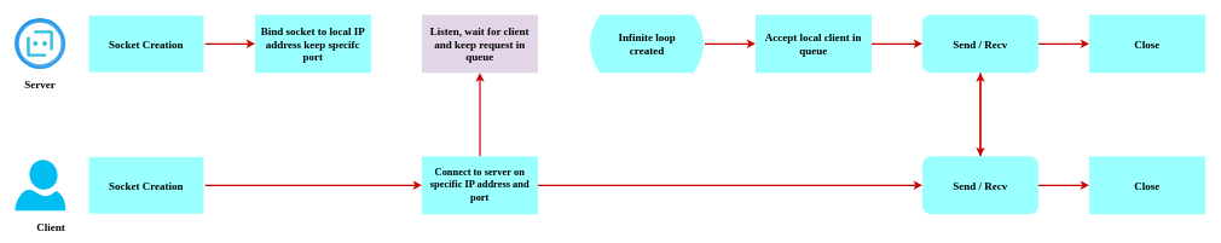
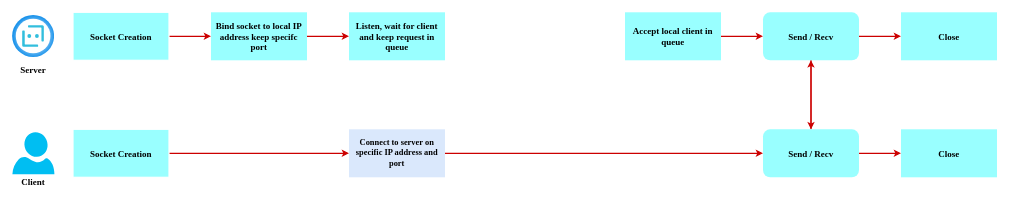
+ <mxCell id="6" style="edgeStyle=orthogonalEdgeStyle;rounded=0;orthogonalLoop=1;jettySize=auto;html=1;strokeColor=#CC0000;strokeWidth=2;fontFamily=Verdana;fontSize=15;" parent="1" source="7" target="8" edge="1"><mxGeometry relative="1" as="geometry" /></mxCell>
- <mxCell id="8" value="Listen, wait for client and keep request in queue" style="rounded=0;whiteSpace=wrap;html=1;fillColor=#e1d5e7;strokeColor=none;fontFamily=Verdana;fontSize=15;fontStyle=1;" parent="1" vertex="1"><mxGeometry x="581" y="20" width="160" height="80" as="geometry" /></mxCell>
+ <mxCell id="8" value="Listen, wait for client and keep request in queue" style="rounded=0;whiteSpace=wrap;html=1;fillColor=#99FFFF;strokeColor=none;fontFamily=Verdana;fontSize=15;fontStyle=1" parent="1" vertex="1"><mxGeometry x="581" y="20" width="160" height="80" as="geometry" /></mxCell>
- <mxCell id="12" value="Infinite loop &lt;br style=&quot;font-size: 15px;&quot;&gt;created" style="html=1;dashed=0;whitespace=wrap;shape=mxgraph.dfd.loop;fillColor=#99FFFF;strokeColor=none;fontFamily=Verdana;fontSize=15;fontStyle=1" parent="1" vertex="1"><mxGeometry x="811" y="20" width="160" height="80" as="geometry" /></mxCell>
- <mxCell id="11" style="edgeStyle=orthogonalEdgeStyle;rounded=0;orthogonalLoop=1;jettySize=auto;html=1;entryX=0;entryY=0.5;entryDx=0;entryDy=0;strokeColor=#CC0000;strokeWidth=2;fontFamily=Verdana;fontSize=15;" parent="1" source="12" target="10" edge="1"><mxGeometry relative="1" as="geometry" /></mxCell>
- <mxCell id="16" style="edgeStyle=orthogonalEdgeStyle;rounded=0;orthogonalLoop=1;jettySize=auto;html=1;entryX=0.5;entryY=1;entryDx=0;entryDy=0;strokeColor=#CC0000;strokeWidth=2;fontFamily=Verdana;fontSize=15;" parent="1" source="18" target="8" edge="1"><mxGeometry relative="1" as="geometry" /></mxCell>
- <mxCell id="18" value="Connect to server on specific IP address and port" style="rounded=0;whiteSpace=wrap;html=1;fillColor=#99FFFF;fontFamily=Verdana;fontSize=14;fontStyle=1;strokeColor=none;" parent="1" vertex="1"><mxGeometry x="581" y="215" width="160" height="80" as="geometry" /></mxCell>
+ <mxCell id="18" value="Connect to server on specific IP address and port" style="rounded=0;whiteSpace=wrap;html=1;fillColor=#dae8fc;fontFamily=Verdana;fontSize=14;fontStyle=1;strokeColor=none;" parent="1" vertex="1"><mxGeometry x="581" y="215" width="160" height="80" as="geometry" /></mxCell>
- <mxCell id="21" value="&lt;b style=&quot;font-size: 15px;&quot;&gt;Client&lt;/b&gt;" style="text;html=1;strokeColor=none;fillColor=none;align=center;verticalAlign=middle;whiteSpace=wrap;rounded=0;shadow=0;glass=0;sketch=0;fontFamily=Verdana;fontSize=15;" parent="1" vertex="1"><mxGeometry x="50" y="302.75" width="40" height="20" as="geometry" /></mxCell>
+ <mxCell id="21" value="&lt;b style=&quot;font-size: 15px;&quot;&gt;Client&lt;/b&gt;" style="text;html=1;strokeColor=none;fillColor=none;align=center;verticalAlign=middle;whiteSpace=wrap;rounded=0;shadow=0;glass=0;sketch=0;fontFamily=Verdana;fontSize=15;" parent="1" vertex="1"><mxGeometry x="35" y="292.75" width="40" height="20" as="geometry" /></mxCell>
